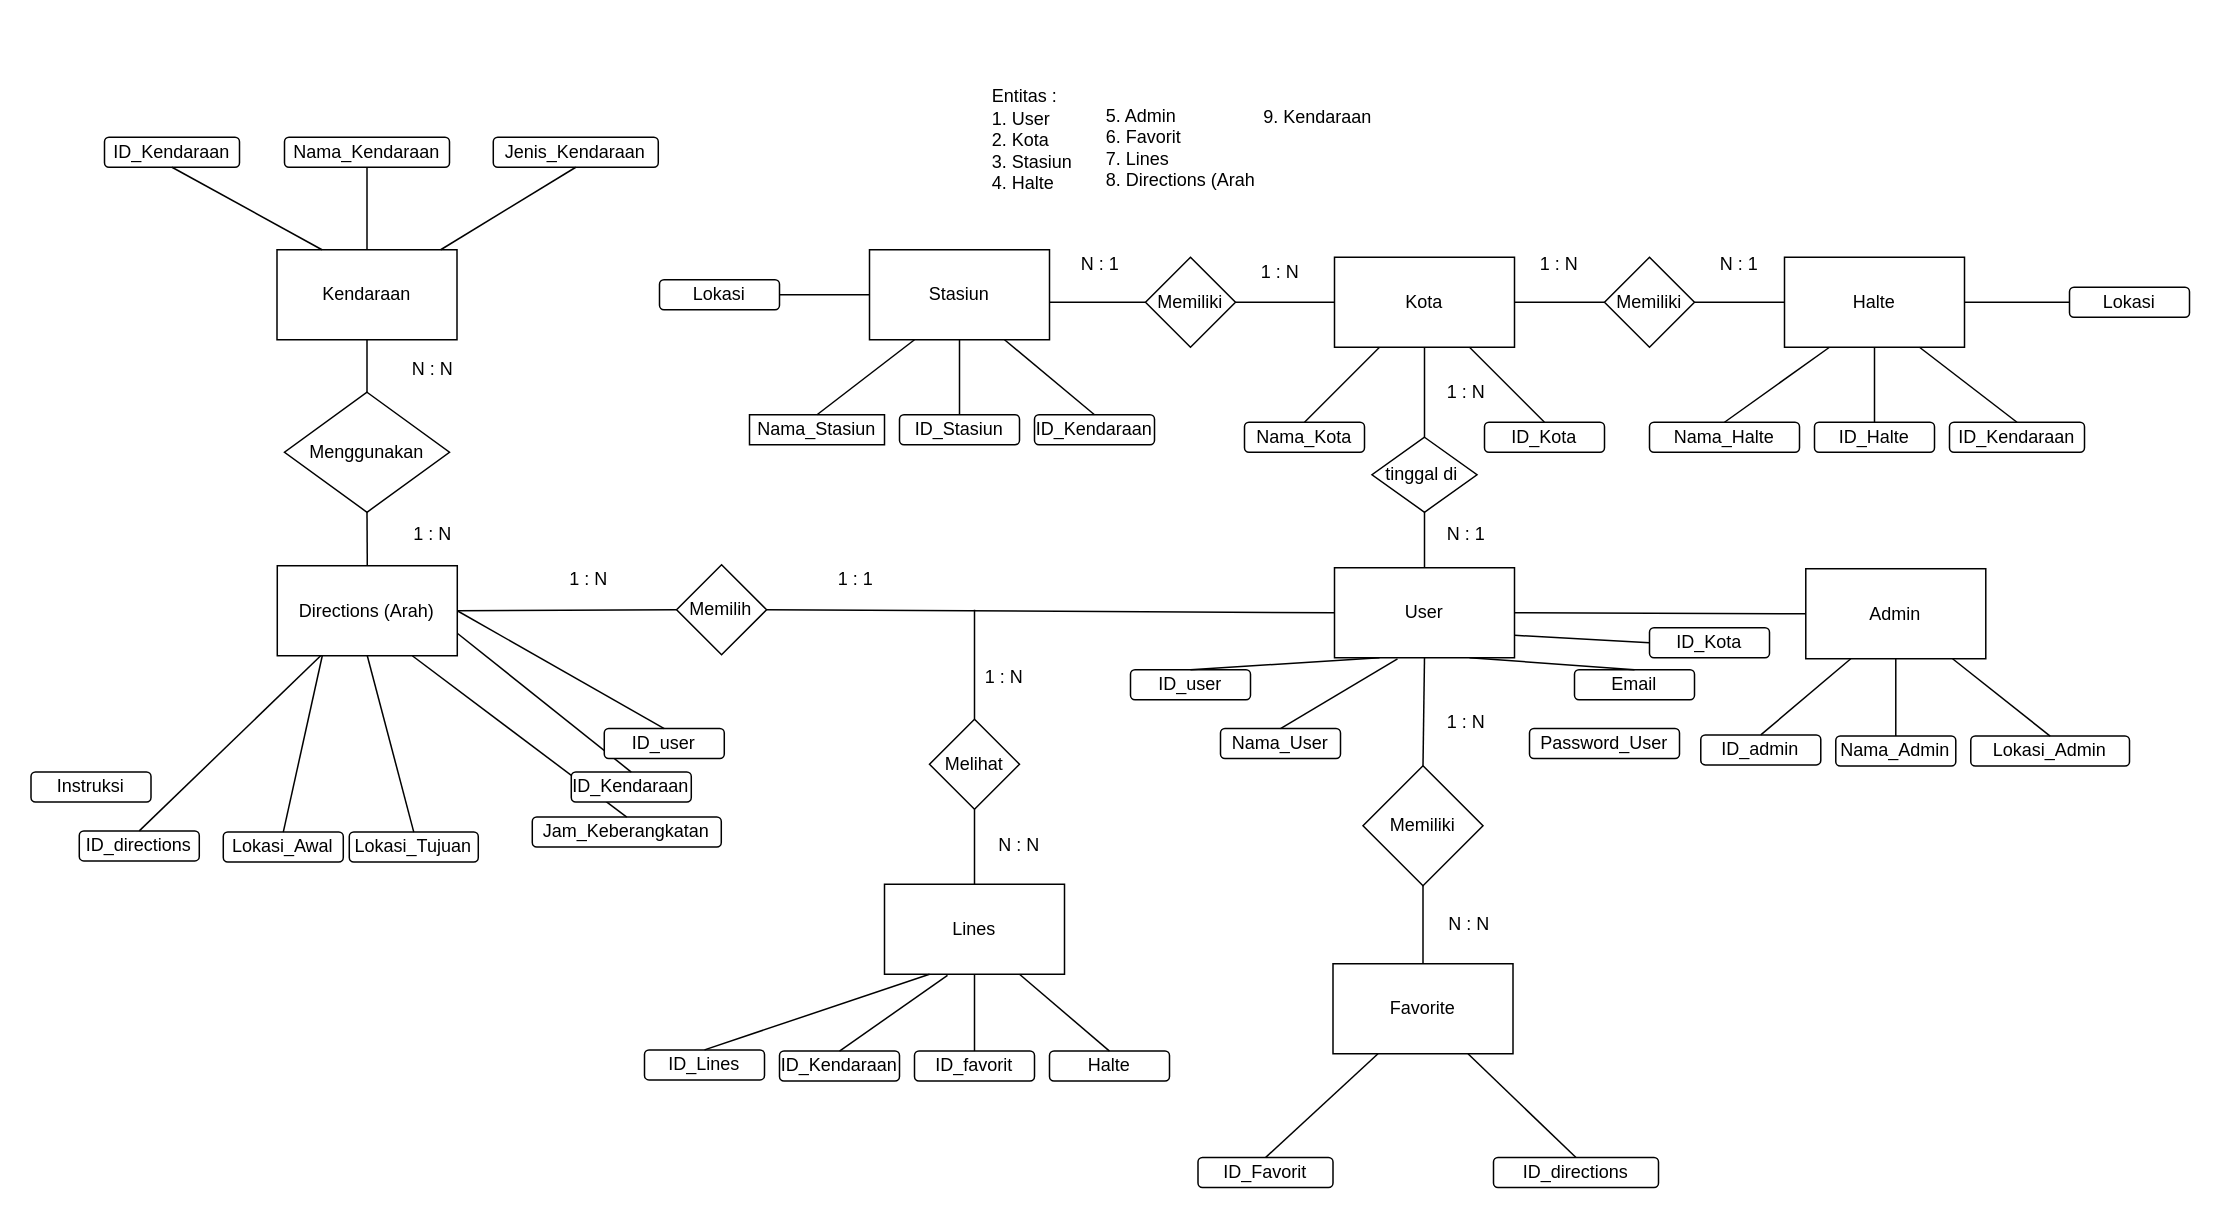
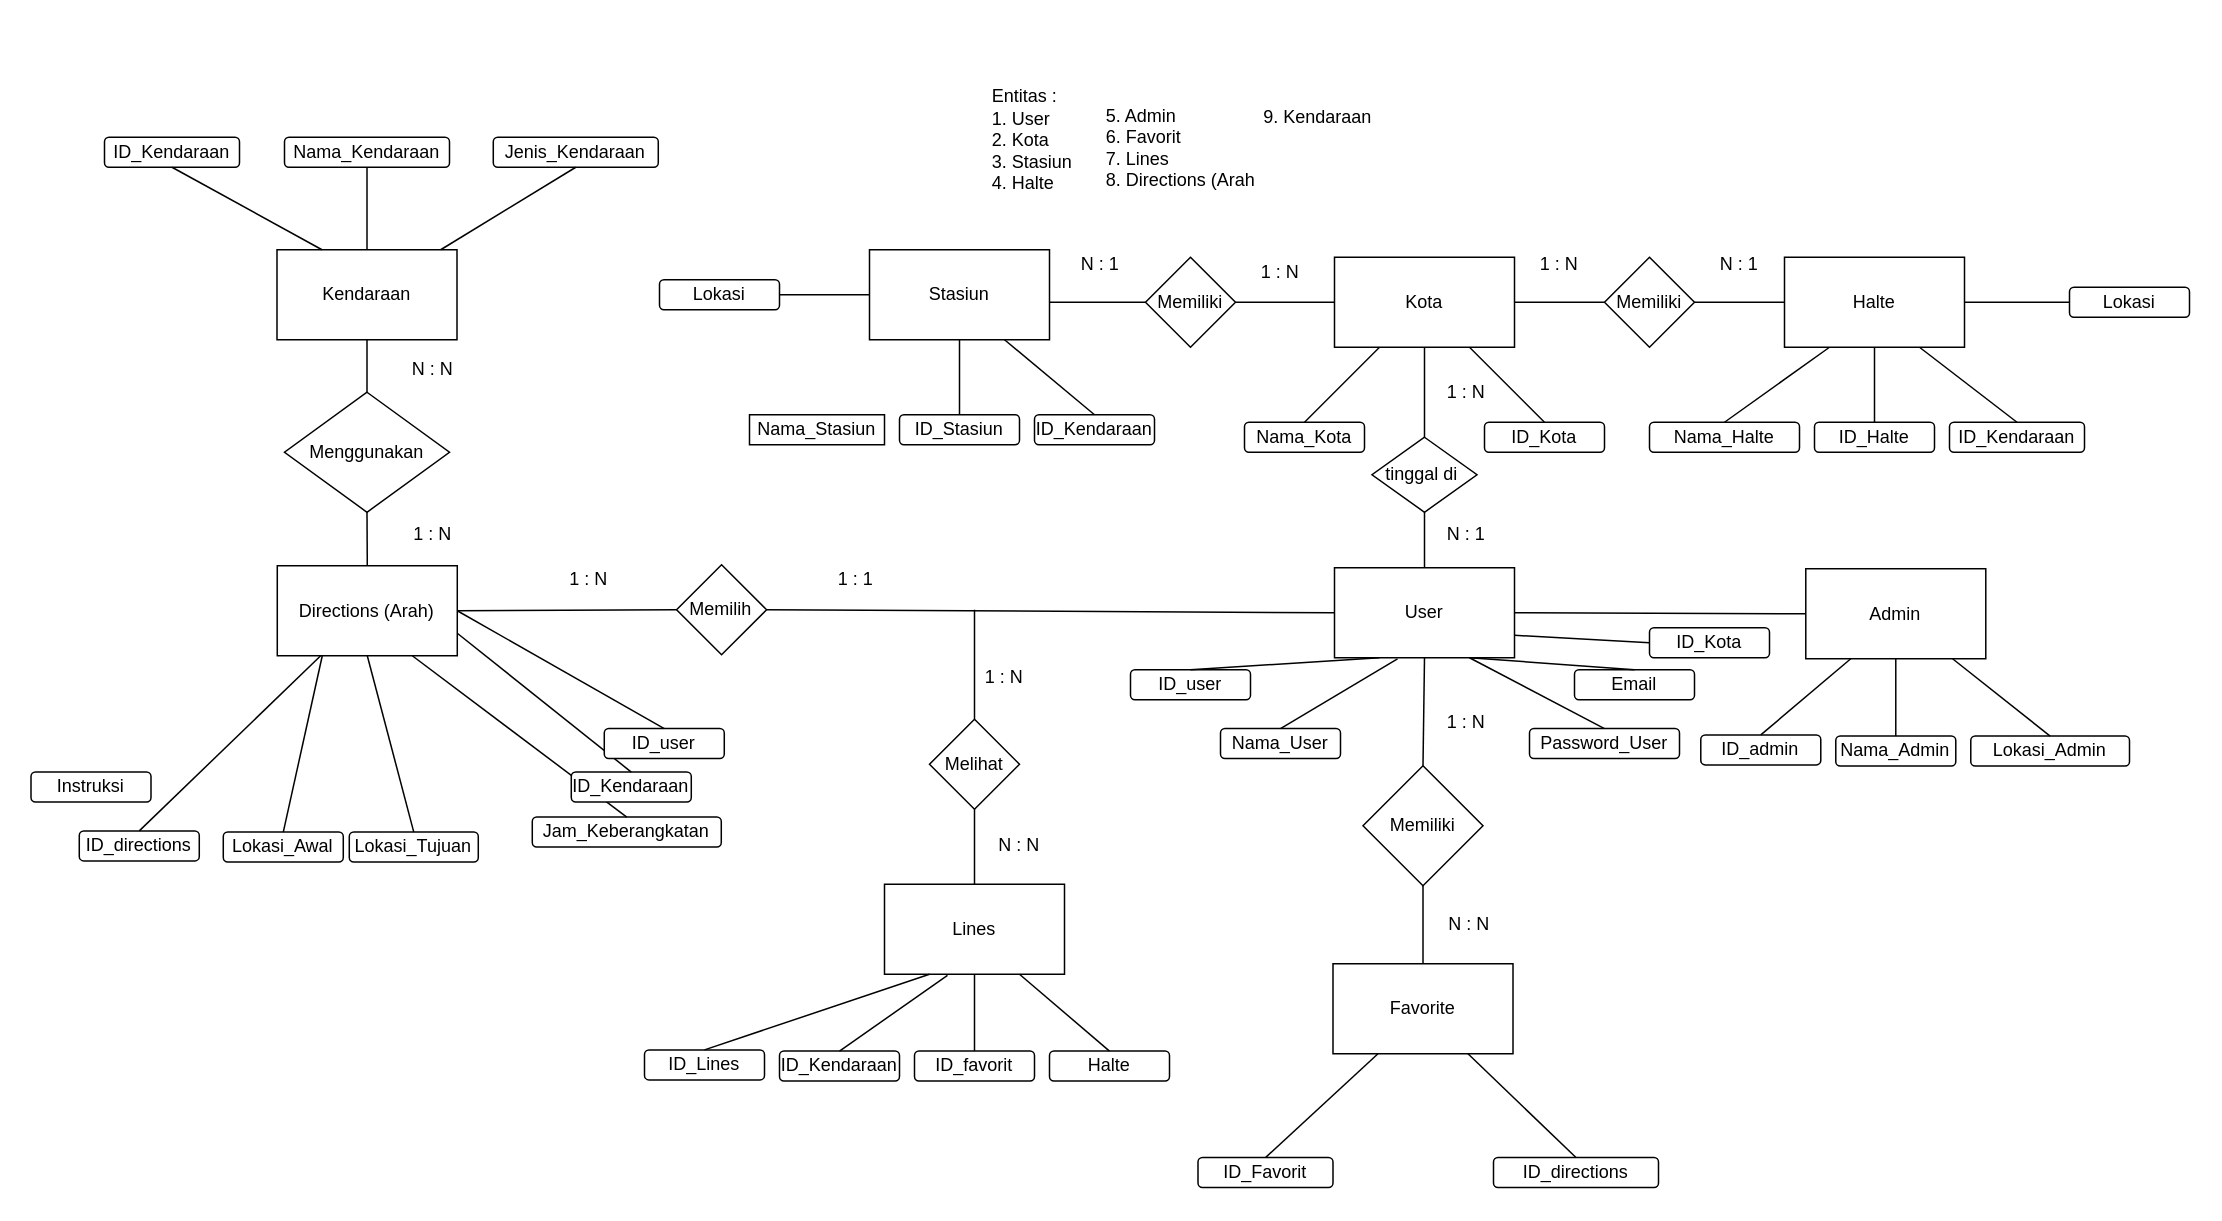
- <mxCell id="75" value="" style="endArrow=none;html=1;rounded=0;exitX=0.5;exitY=0;exitDx=0;exitDy=0;entryX=0.25;entryY=1;entryDx=0;entryDy=0;" parent="1" source="74" target="73" edge="1"><mxGeometry width="50" height="50" relative="1" as="geometry"><mxPoint x="699" y="336" as="sourcePoint" /><mxPoint x="609" y="236" as="targetPoint" /></mxGeometry></mxCell>
+ <mxCell id="27" value="" style="endArrow=none;html=1;rounded=0;exitX=0.5;exitY=0;exitDx=0;exitDy=0;entryX=0.75;entryY=1;entryDx=0;entryDy=0;" parent="1" source="26" target="21" edge="1"><mxGeometry width="50" height="50" relative="1" as="geometry"><mxPoint x="1089" y="618" as="sourcePoint" /><mxPoint x="979" y="441" as="targetPoint" /></mxGeometry></mxCell>
